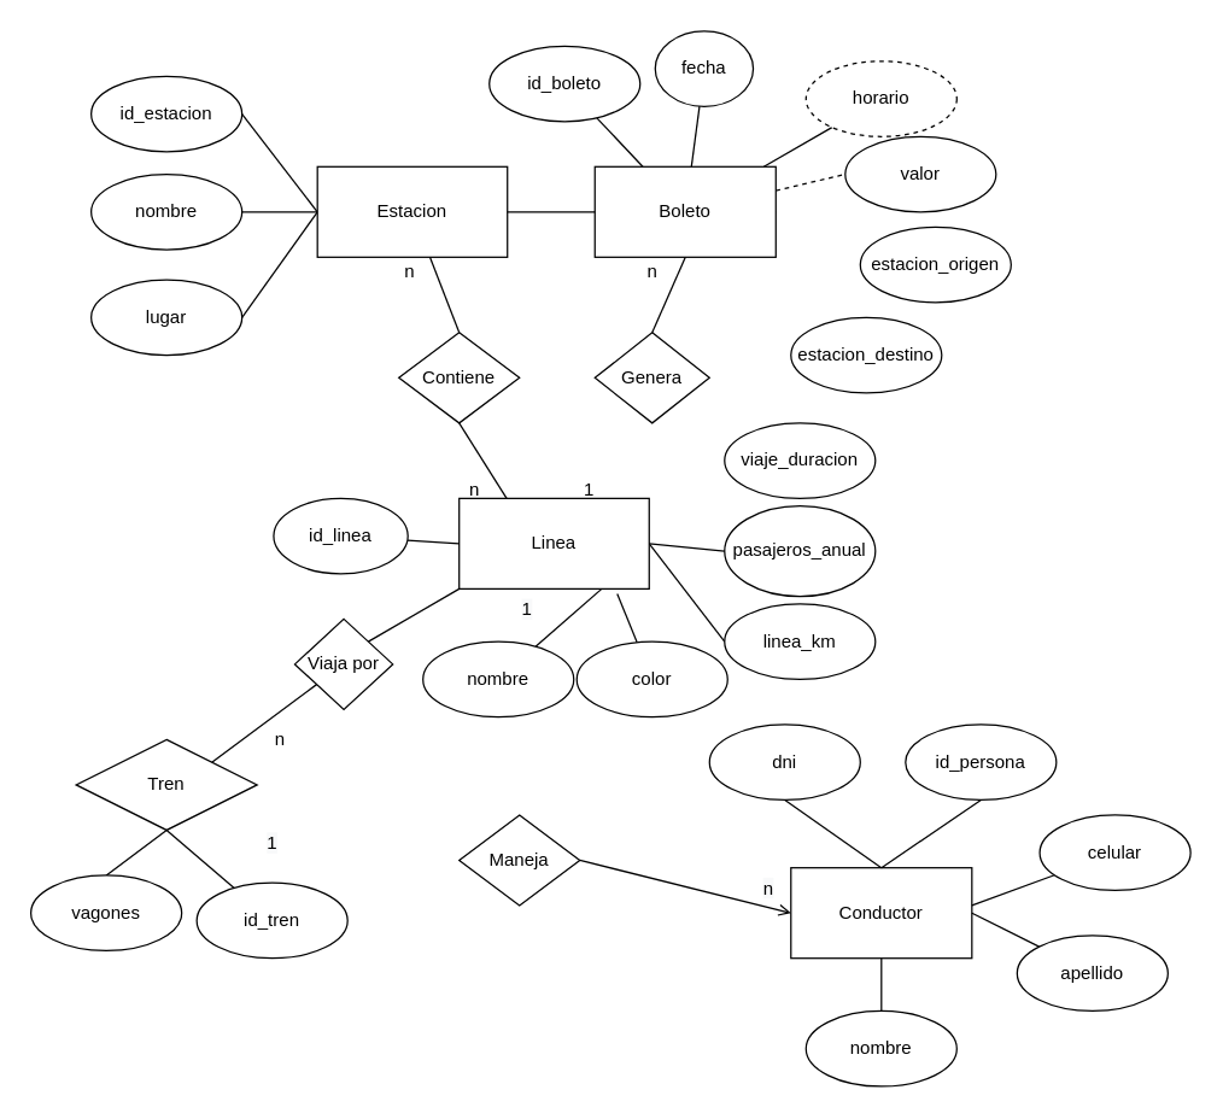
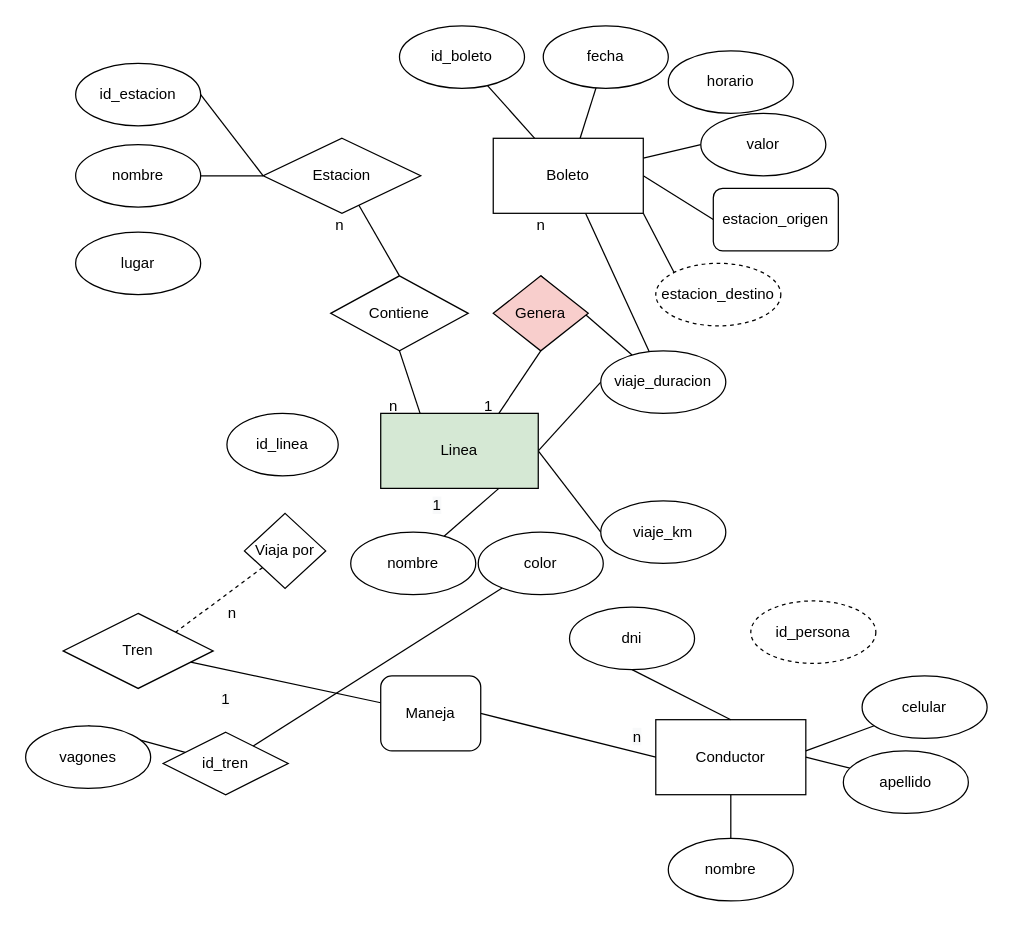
- <mxCell id="65" value="fecha" style="ellipse;whiteSpace=wrap;html=1;" parent="1" vertex="1"><mxGeometry x="434" y="20" width="65" height="50" as="geometry" /></mxCell>
+ <mxCell id="65" value="fecha" style="ellipse;whiteSpace=wrap;html=1;" parent="1" vertex="1"><mxGeometry x="434" y="20" width="100" height="50" as="geometry" /></mxCell>
- <mxCell id="67" value="id_boleto" style="ellipse;whiteSpace=wrap;html=1;" parent="1" vertex="1"><mxGeometry x="324" y="30" width="100" height="50" as="geometry" /></mxCell>
+ <mxCell id="67" value="id_boleto" style="ellipse;whiteSpace=wrap;html=1;" parent="1" vertex="1"><mxGeometry x="319" y="20" width="100" height="50" as="geometry" /></mxCell>
- <mxCell id="66" value="horario" style="ellipse;whiteSpace=wrap;html=1;dashed=1;" parent="1" vertex="1"><mxGeometry x="534" y="40" width="100" height="50" as="geometry" /></mxCell>
+ <mxCell id="66" value="horario" style="ellipse;whiteSpace=wrap;html=1;" parent="1" vertex="1"><mxGeometry x="534" y="40" width="100" height="50" as="geometry" /></mxCell>
- <mxCell id="54" style="edgeStyle=none;rounded=0;orthogonalLoop=1;jettySize=auto;html=1;endArrow=none;endFill=0;strokeColor=default;" parent="1" source="57" target="66" edge="1"><mxGeometry relative="1" as="geometry" /></mxCell>
+ <mxCell id="54" style="edgeStyle=none;rounded=0;orthogonalLoop=1;jettySize=auto;html=1;endArrow=none;endFill=0;strokeColor=default;" parent="1" source="57" target="13" edge="1"><mxGeometry relative="1" as="geometry" /></mxCell>
- <mxCell id="53" style="edgeStyle=none;rounded=0;orthogonalLoop=1;jettySize=auto;html=1;entryX=0;entryY=0.5;entryDx=0;entryDy=0;endArrow=none;endFill=0;strokeColor=default;dashed=1;" parent="1" source="57" target="68" edge="1"><mxGeometry relative="1" as="geometry" /></mxCell>
+ <mxCell id="53" style="edgeStyle=none;rounded=0;orthogonalLoop=1;jettySize=auto;html=1;entryX=0;entryY=0.5;entryDx=0;entryDy=0;endArrow=none;endFill=0;strokeColor=default;" parent="1" source="57" target="68" edge="1"><mxGeometry relative="1" as="geometry" /></mxCell>
- <mxCell id="26" value="Estacion" style="rounded=0;whiteSpace=wrap;html=1;" parent="1" vertex="1"><mxGeometry x="210" y="110" width="126" height="60" as="geometry" /></mxCell>
+ <mxCell id="26" value="Estacion" style="rhombus;whiteSpace=wrap;html=1;" parent="1" vertex="1"><mxGeometry x="210" y="110" width="126" height="60" as="geometry" /></mxCell>
- <mxCell id="52" style="edgeStyle=none;rounded=0;orthogonalLoop=1;jettySize=auto;html=1;exitX=1;exitY=0.5;exitDx=0;exitDy=0;endArrow=none;endFill=0;strokeColor=default;" parent="1" source="57" target="26" edge="1"><mxGeometry relative="1" as="geometry" /></mxCell>
+ <mxCell id="52" style="edgeStyle=none;rounded=0;orthogonalLoop=1;jettySize=auto;html=1;exitX=1;exitY=0.5;exitDx=0;exitDy=0;entryX=0;entryY=0.5;entryDx=0;entryDy=0;endArrow=none;endFill=0;strokeColor=default;" parent="1" source="57" target="69" edge="1"><mxGeometry relative="1" as="geometry" /></mxCell>
- <mxCell id="69" value="estacion_origen" style="ellipse;whiteSpace=wrap;html=1;" parent="1" vertex="1"><mxGeometry x="570" y="150" width="100" height="50" as="geometry" /></mxCell>
+ <mxCell id="69" value="estacion_origen" style="whiteSpace=wrap;html=1;rounded=1;" parent="1" vertex="1"><mxGeometry x="570" y="150" width="100" height="50" as="geometry" /></mxCell>
- <mxCell id="23" style="edgeStyle=none;rounded=0;orthogonalLoop=1;jettySize=auto;html=1;exitX=0;exitY=0.5;exitDx=0;exitDy=0;entryX=1;entryY=0.5;entryDx=0;entryDy=0;endArrow=none;endFill=0;" parent="1" source="26" target="31" edge="1"><mxGeometry relative="1" as="geometry" /></mxCell>
+ <mxCell id="51" style="edgeStyle=none;rounded=0;orthogonalLoop=1;jettySize=auto;html=1;exitX=1;exitY=1;exitDx=0;exitDy=0;entryX=0;entryY=0;entryDx=0;entryDy=0;endArrow=none;endFill=0;strokeColor=default;" parent="1" source="57" target="70" edge="1"><mxGeometry relative="1" as="geometry" /></mxCell>
- <mxCell id="58" style="edgeStyle=none;rounded=0;orthogonalLoop=1;jettySize=auto;html=1;entryX=0.5;entryY=1;entryDx=0;entryDy=0;endArrow=none;endFill=0;strokeColor=default;exitX=0.5;exitY=0;exitDx=0;exitDy=0;" parent="1" source="59" target="57" edge="1"><mxGeometry relative="1" as="geometry" /></mxCell>
+ <mxCell id="58" style="edgeStyle=none;rounded=0;orthogonalLoop=1;jettySize=auto;html=1;endArrow=none;endFill=0;strokeColor=default;exitX=0.5;exitY=0;exitDx=0;exitDy=0;" parent="1" source="59" target="13" edge="1"><mxGeometry relative="1" as="geometry" /></mxCell>
- <mxCell id="70" value="estacion_destino" style="ellipse;whiteSpace=wrap;html=1;" parent="1" vertex="1"><mxGeometry x="524" y="210" width="100" height="50" as="geometry" /></mxCell>
+ <mxCell id="70" value="estacion_destino" style="ellipse;whiteSpace=wrap;html=1;dashed=1;" parent="1" vertex="1"><mxGeometry x="524" y="210" width="100" height="50" as="geometry" /></mxCell>
- <mxCell id="29" value="Contiene" style="rhombus;whiteSpace=wrap;html=1;" parent="1" vertex="1"><mxGeometry x="264" y="220" width="80" height="60" as="geometry" /></mxCell>
+ <mxCell id="29" value="Contiene" style="rhombus;whiteSpace=wrap;html=1;" parent="1" vertex="1"><mxGeometry x="264" y="220" width="110" height="60" as="geometry" /></mxCell>
- <mxCell id="59" value="Genera" style="rhombus;whiteSpace=wrap;html=1;" parent="1" vertex="1"><mxGeometry x="394" y="220" width="76" height="60" as="geometry" /></mxCell>
+ <mxCell id="59" value="Genera" style="rhombus;whiteSpace=wrap;html=1;fillColor=#f8cecc;" parent="1" vertex="1"><mxGeometry x="394" y="220" width="76" height="60" as="geometry" /></mxCell>
+ <mxCell id="3" style="edgeStyle=none;rounded=0;orthogonalLoop=1;jettySize=auto;html=1;entryX=0.5;entryY=1;entryDx=0;entryDy=0;endArrow=none;endFill=0;strokeColor=default;exitX=0.75;exitY=0;exitDx=0;exitDy=0;" parent="1" source="4" target="59" edge="1"><mxGeometry relative="1" as="geometry" /></mxCell>
+ <mxCell id="12" style="edgeStyle=none;rounded=0;orthogonalLoop=1;jettySize=auto;html=1;exitX=0;exitY=0.5;exitDx=0;exitDy=0;entryX=1;entryY=0.5;entryDx=0;entryDy=0;endArrow=none;endFill=0;" parent="1" source="13" target="4" edge="1"><mxGeometry relative="1" as="geometry" /></mxCell>
- <mxCell id="8" style="edgeStyle=none;rounded=0;orthogonalLoop=1;jettySize=auto;html=1;entryX=0;entryY=0.5;entryDx=0;entryDy=0;endArrow=none;endFill=0;strokeColor=default;" parent="1" source="9" target="4" edge="1"><mxGeometry relative="1" as="geometry" /></mxCell>
- <mxCell id="4" value="Linea" style="rounded=0;whiteSpace=wrap;html=1;" parent="1" vertex="1"><mxGeometry x="304" y="330" width="126" height="60" as="geometry" /></mxCell>
+ <mxCell id="4" value="Linea" style="rounded=0;whiteSpace=wrap;html=1;fillColor=#d5e8d4;" parent="1" vertex="1"><mxGeometry x="304" y="330" width="126" height="60" as="geometry" /></mxCell>
- <mxCell id="62" value="" style="edgeStyle=none;rounded=0;orthogonalLoop=1;jettySize=auto;html=1;exitX=0;exitY=0.5;exitDx=0;exitDy=0;entryX=1;entryY=0.5;entryDx=0;entryDy=0;endArrow=none;endFill=0;" parent="1" source="10" target="4" edge="1"><mxGeometry relative="1" as="geometry"><mxPoint x="61" y="470" as="sourcePoint" /><mxPoint x="430" y="365" as="targetPoint" /></mxGeometry></mxCell>
- <mxCell id="10" value="pasajeros_anual" style="ellipse;whiteSpace=wrap;html=1;" parent="1" vertex="1"><mxGeometry x="480" y="335" width="100" height="60" as="geometry" /></mxCell>
- <mxCell id="17" style="edgeStyle=none;rounded=0;orthogonalLoop=1;jettySize=auto;html=1;exitX=1;exitY=0;exitDx=0;exitDy=0;entryX=0;entryY=1;entryDx=0;entryDy=0;endArrow=none;endFill=0;strokeColor=default;" parent="1" source="18" target="4" edge="1"><mxGeometry relative="1" as="geometry" /></mxCell>
- <mxCell id="60" style="edgeStyle=none;rounded=0;orthogonalLoop=1;jettySize=auto;html=1;entryX=0.832;entryY=1.054;entryDx=0;entryDy=0;entryPerimeter=0;endArrow=none;endFill=0;strokeColor=default;" parent="1" source="61" target="4" edge="1"><mxGeometry relative="1" as="geometry" /></mxCell>
+ <mxCell id="60" style="edgeStyle=none;rounded=0;orthogonalLoop=1;jettySize=auto;html=1;endArrow=none;endFill=0;strokeColor=default;" parent="1" source="61" target="20" edge="1"><mxGeometry relative="1" as="geometry" /></mxCell>
- <mxCell id="11" value="linea_km" style="ellipse;whiteSpace=wrap;html=1;" parent="1" vertex="1"><mxGeometry x="480" y="400" width="100" height="50" as="geometry" /></mxCell>
+ <mxCell id="11" value="viaje_km" style="ellipse;whiteSpace=wrap;html=1;" parent="1" vertex="1"><mxGeometry x="480" y="400" width="100" height="50" as="geometry" /></mxCell>
- <mxCell id="16" style="edgeStyle=none;rounded=0;orthogonalLoop=1;jettySize=auto;html=1;entryX=1;entryY=0;entryDx=0;entryDy=0;endArrow=none;endFill=0;strokeColor=default;" parent="1" source="18" target="7" edge="1"><mxGeometry relative="1" as="geometry" /></mxCell>
+ <mxCell id="16" style="edgeStyle=none;rounded=0;orthogonalLoop=1;jettySize=auto;html=1;entryX=1;entryY=0;entryDx=0;entryDy=0;endArrow=none;endFill=0;strokeColor=default;dashed=1;" parent="1" source="18" target="7" edge="1"><mxGeometry relative="1" as="geometry" /></mxCell>
- <mxCell id="39" value="dni" style="ellipse;whiteSpace=wrap;html=1;" parent="1" vertex="1"><mxGeometry x="470" y="480" width="100" height="50" as="geometry" /></mxCell>
+ <mxCell id="39" value="dni" style="ellipse;whiteSpace=wrap;html=1;" parent="1" vertex="1"><mxGeometry x="455" y="485" width="100" height="50" as="geometry" /></mxCell>
- <mxCell id="33" value="id_persona" style="ellipse;whiteSpace=wrap;html=1;" parent="1" vertex="1"><mxGeometry x="600" y="480" width="100" height="50" as="geometry" /></mxCell>
+ <mxCell id="33" value="id_persona" style="ellipse;whiteSpace=wrap;html=1;dashed=1;" parent="1" vertex="1"><mxGeometry x="600" y="480" width="100" height="50" as="geometry" /></mxCell>
+ <mxCell id="46" value="" style="rounded=0;orthogonalLoop=1;jettySize=auto;html=1;strokeColor=default;endArrow=none;endFill=0;" parent="1" source="48" target="7" edge="1"><mxGeometry relative="1" as="geometry" /></mxCell>
- <mxCell id="45" value="" style="endArrow=none;html=1;rounded=0;strokeColor=default;entryX=0.5;entryY=1;entryDx=0;entryDy=0;exitX=0.5;exitY=0;exitDx=0;exitDy=0;" parent="1" source="6" target="33" edge="1"><mxGeometry width="50" height="50" relative="1" as="geometry"><mxPoint x="530" y="540" as="sourcePoint" /><mxPoint x="594" y="580" as="targetPoint" /></mxGeometry></mxCell>
- <mxCell id="21" style="edgeStyle=none;rounded=0;orthogonalLoop=1;jettySize=auto;html=1;exitX=0.5;exitY=0;exitDx=0;exitDy=0;entryX=0.5;entryY=1;entryDx=0;entryDy=0;endArrow=none;endFill=0;" parent="1" source="22" target="7" edge="1"><mxGeometry relative="1" as="geometry" /></mxCell>
+ <mxCell id="21" style="edgeStyle=none;rounded=0;orthogonalLoop=1;jettySize=auto;html=1;exitX=0.5;exitY=0;exitDx=0;exitDy=0;endArrow=none;endFill=0;" parent="1" source="22" target="20" edge="1"><mxGeometry relative="1" as="geometry" /></mxCell>
- <mxCell id="19" style="edgeStyle=none;rounded=0;orthogonalLoop=1;jettySize=auto;html=1;entryX=0.5;entryY=1;entryDx=0;entryDy=0;endArrow=none;endFill=0;" parent="1" source="20" target="7" edge="1"><mxGeometry relative="1" as="geometry" /></mxCell>
- <mxCell id="48" value="Maneja" style="rhombus;whiteSpace=wrap;html=1;" parent="1" vertex="1"><mxGeometry x="304" y="540" width="80" height="60" as="geometry" /></mxCell>
+ <mxCell id="48" value="Maneja" style="whiteSpace=wrap;html=1;rounded=1;" parent="1" vertex="1"><mxGeometry x="304" y="540" width="80" height="60" as="geometry" /></mxCell>
- <mxCell id="47" style="edgeStyle=none;rounded=0;orthogonalLoop=1;jettySize=auto;html=1;exitX=1;exitY=0.5;exitDx=0;exitDy=0;entryX=0;entryY=0.5;entryDx=0;entryDy=0;endArrow=open;endFill=0;strokeColor=default;" parent="1" source="48" target="6" edge="1"><mxGeometry relative="1" as="geometry" /></mxCell>
+ <mxCell id="47" style="edgeStyle=none;rounded=0;orthogonalLoop=1;jettySize=auto;html=1;exitX=1;exitY=0.5;exitDx=0;exitDy=0;entryX=0;entryY=0.5;entryDx=0;entryDy=0;endArrow=none;endFill=0;strokeColor=default;" parent="1" source="48" target="6" edge="1"><mxGeometry relative="1" as="geometry" /></mxCell>
- <mxCell id="20" value="id_tren" style="ellipse;whiteSpace=wrap;html=1;" parent="1" vertex="1"><mxGeometry x="130" y="585" width="100" height="50" as="geometry" /></mxCell>
+ <mxCell id="20" value="id_tren" style="rhombus;whiteSpace=wrap;html=1;" parent="1" vertex="1"><mxGeometry x="130" y="585" width="100" height="50" as="geometry" /></mxCell>
- <mxCell id="37" value="apellido" style="ellipse;whiteSpace=wrap;html=1;" parent="1" vertex="1"><mxGeometry x="674" y="620" width="100" height="50" as="geometry" /></mxCell>
+ <mxCell id="37" value="apellido" style="ellipse;whiteSpace=wrap;html=1;" parent="1" vertex="1"><mxGeometry x="674" y="600" width="100" height="50" as="geometry" /></mxCell>
